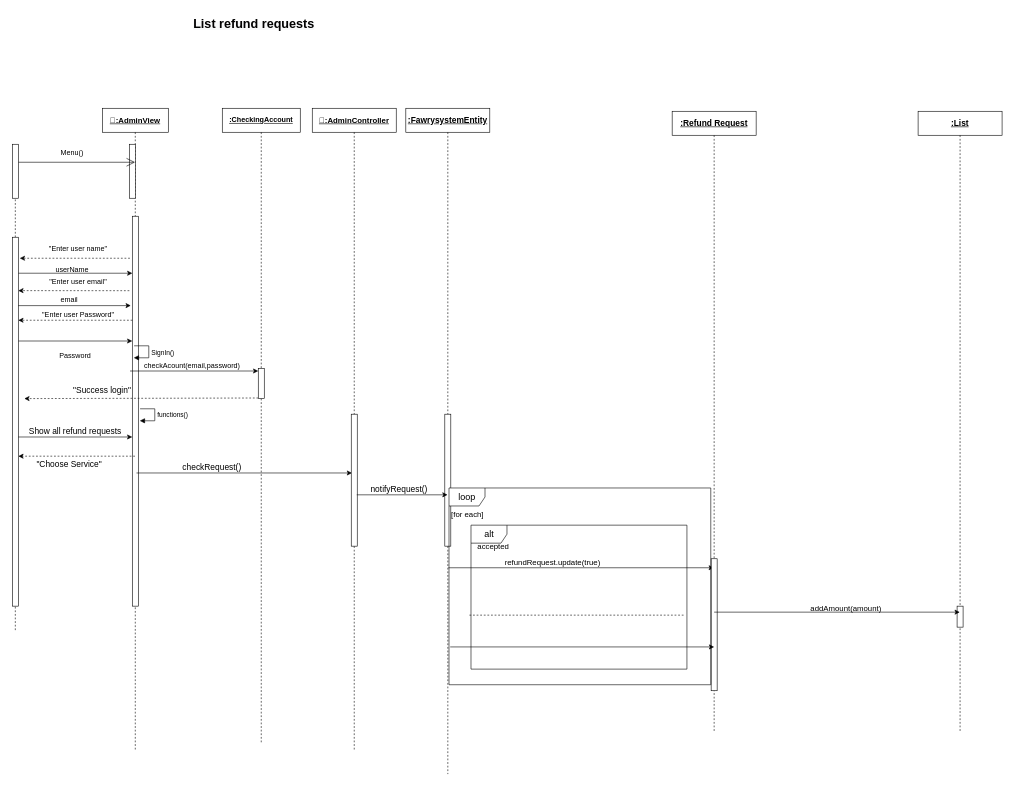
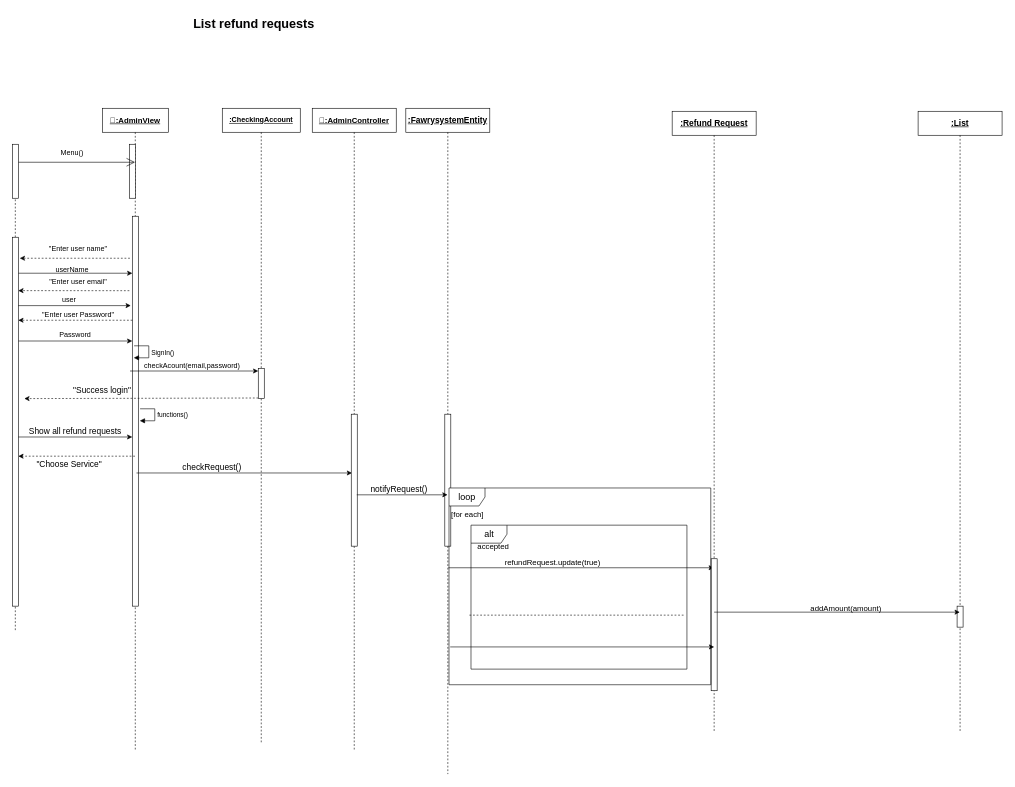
- <mxCell id="18" value="email" style="text;html=1;strokeColor=none;fillColor=none;align=center;verticalAlign=middle;whiteSpace=wrap;rounded=0;" vertex="1" parent="1"><mxGeometry x="84.98" y="485" width="60" height="30" as="geometry" /></mxCell>
+ <mxCell id="18" value="user" style="text;html=1;strokeColor=none;fillColor=none;align=center;verticalAlign=middle;whiteSpace=wrap;rounded=0;" vertex="1" parent="1"><mxGeometry x="84.98" y="485" width="60" height="30" as="geometry" /></mxCell>
- <mxCell id="21" value="Password" style="text;html=1;strokeColor=none;fillColor=none;align=center;verticalAlign=middle;whiteSpace=wrap;rounded=0;" vertex="1" parent="1"><mxGeometry x="94.98" y="578" width="60" height="30" as="geometry" /></mxCell>
+ <mxCell id="21" value="Password" style="text;html=1;strokeColor=none;fillColor=none;align=center;verticalAlign=middle;whiteSpace=wrap;rounded=0;" vertex="1" parent="1"><mxGeometry x="94.98" y="543" width="60" height="30" as="geometry" /></mxCell>
